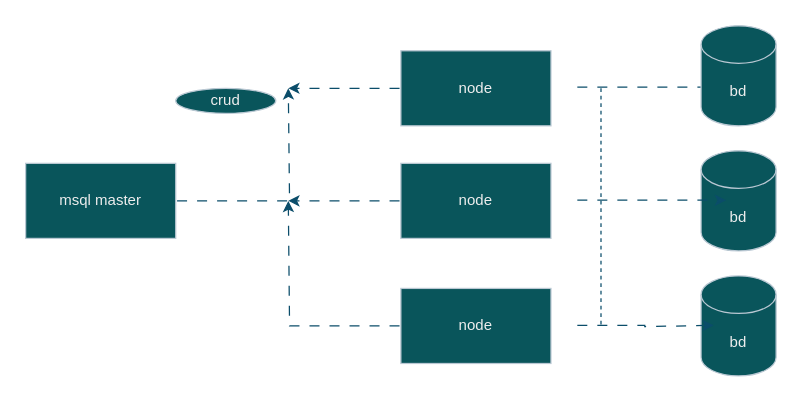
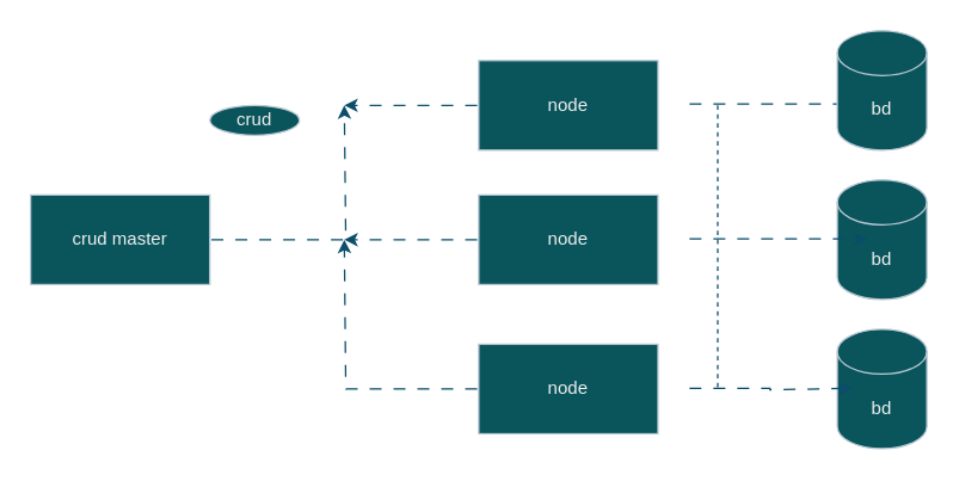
- <mxCell id="17" value="crud" style="ellipse;whiteSpace=wrap;html=1;labelBackgroundColor=none;fillColor=#09555B;strokeColor=#BAC8D3;fontColor=#EEEEEE;" vertex="1" parent="1"><mxGeometry x="140" y="70" width="80" height="20" as="geometry" /></mxCell>
+ <mxCell id="17" value="crud" style="ellipse;whiteSpace=wrap;html=1;labelBackgroundColor=none;fillColor=#09555B;strokeColor=#BAC8D3;fontColor=#EEEEEE;" vertex="1" parent="1"><mxGeometry x="140" y="70" width="60" height="20" as="geometry" /></mxCell>
- <mxCell id="10" value="msql master" style="rounded=0;whiteSpace=wrap;html=1;fillColor=#09555B;strokeColor=#BAC8D3;shadow=0;labelBackgroundColor=none;fontColor=#EEEEEE;" vertex="1" parent="1"><mxGeometry x="20" y="130" width="120" height="60" as="geometry" /></mxCell>
+ <mxCell id="10" value="crud master" style="rounded=0;whiteSpace=wrap;html=1;fillColor=#09555B;strokeColor=#BAC8D3;shadow=0;labelBackgroundColor=none;fontColor=#EEEEEE;" vertex="1" parent="1"><mxGeometry x="20" y="130" width="120" height="60" as="geometry" /></mxCell>
